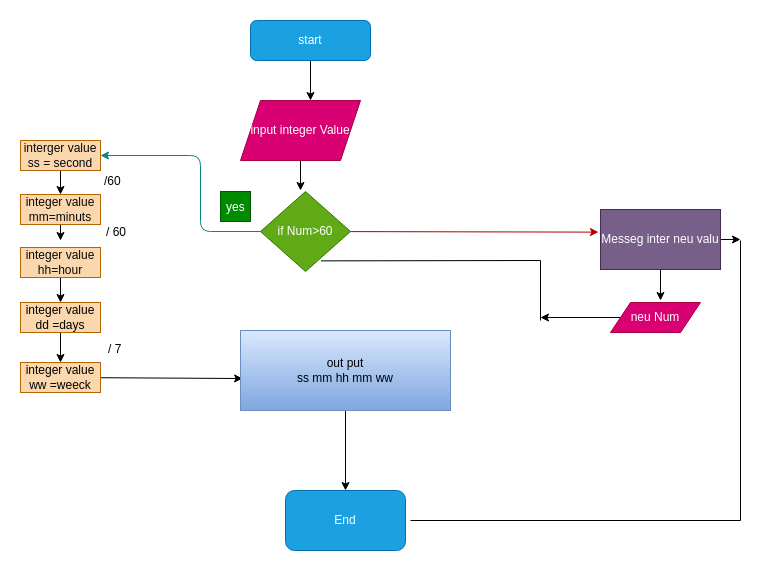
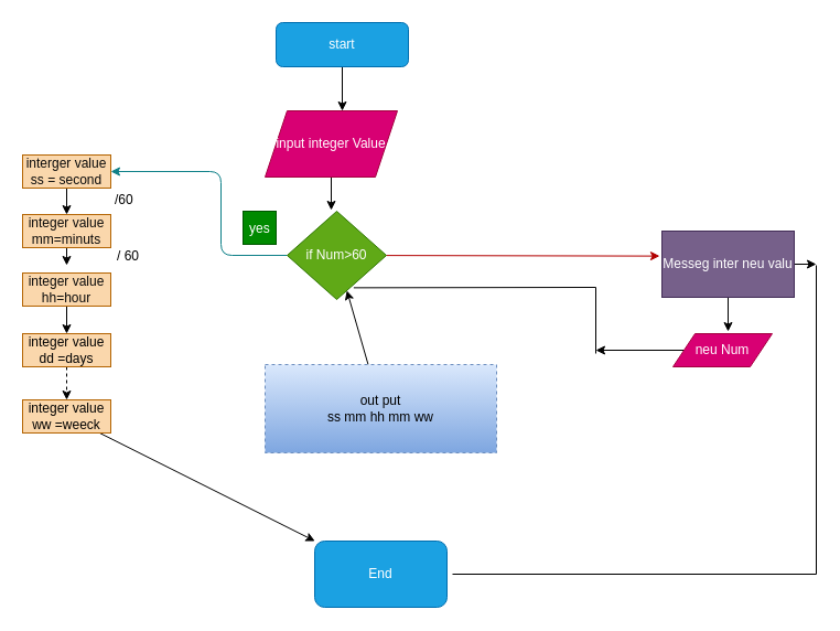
- <mxCell id="10" style="edgeStyle=none;html=1;entryX=0.5;entryY=0;entryDx=0;entryDy=0;" edge="1" parent="1" source="11" target="20"><mxGeometry relative="1" as="geometry" /></mxCell>
+ <mxCell id="10" style="edgeStyle=none;html=1;entryX=0.5;entryY=0;entryDx=0;entryDy=0;dashed=1;" edge="1" parent="1" source="11" target="20"><mxGeometry relative="1" as="geometry" /></mxCell>
- <mxCell id="18" value="/ 7" style="text;strokeColor=none;fillColor=none;align=left;verticalAlign=middle;spacingLeft=4;spacingRight=4;overflow=hidden;points=[[0,0.5],[1,0.5]];portConstraint=eastwest;rotatable=0;" vertex="1" parent="1"><mxGeometry x="102" y="337" width="40" height="22" as="geometry" /></mxCell>
- <mxCell id="22" value="&lt;font color=&quot;#000000&quot;&gt;out put&lt;br&gt;ss mm hh mm ww&lt;/font&gt;" style="rounded=0;whiteSpace=wrap;html=1;fillColor=#dae8fc;strokeColor=#6c8ebf;gradientColor=#7ea6e0;" vertex="1" parent="1"><mxGeometry x="240" y="330" width="210" height="80" as="geometry" /></mxCell>
+ <mxCell id="22" value="&lt;font color=&quot;#000000&quot;&gt;out put&lt;br&gt;ss mm hh mm ww&lt;/font&gt;" style="rounded=0;whiteSpace=wrap;html=1;fillColor=#dae8fc;strokeColor=#6c8ebf;gradientColor=#7ea6e0;dashed=1;" vertex="1" parent="1"><mxGeometry x="240" y="330" width="210" height="80" as="geometry" /></mxCell>
- <mxCell id="19" style="edgeStyle=none;html=1;entryX=0.01;entryY=0.6;entryDx=0;entryDy=0;entryPerimeter=0;" edge="1" parent="1" source="20" target="22"><mxGeometry relative="1" as="geometry" /></mxCell>
+ <mxCell id="19" style="edgeStyle=none;html=1;" edge="1" parent="1" source="20" target="33"><mxGeometry relative="1" as="geometry" /></mxCell>
- <mxCell id="21" style="edgeStyle=none;html=1;entryX=0.5;entryY=0;entryDx=0;entryDy=0;" edge="1" parent="1" source="22" target="33"><mxGeometry relative="1" as="geometry" /></mxCell>
+ <mxCell id="21" style="edgeStyle=none;html=1;" edge="1" parent="1" source="22" target="27"><mxGeometry relative="1" as="geometry" /></mxCell>
